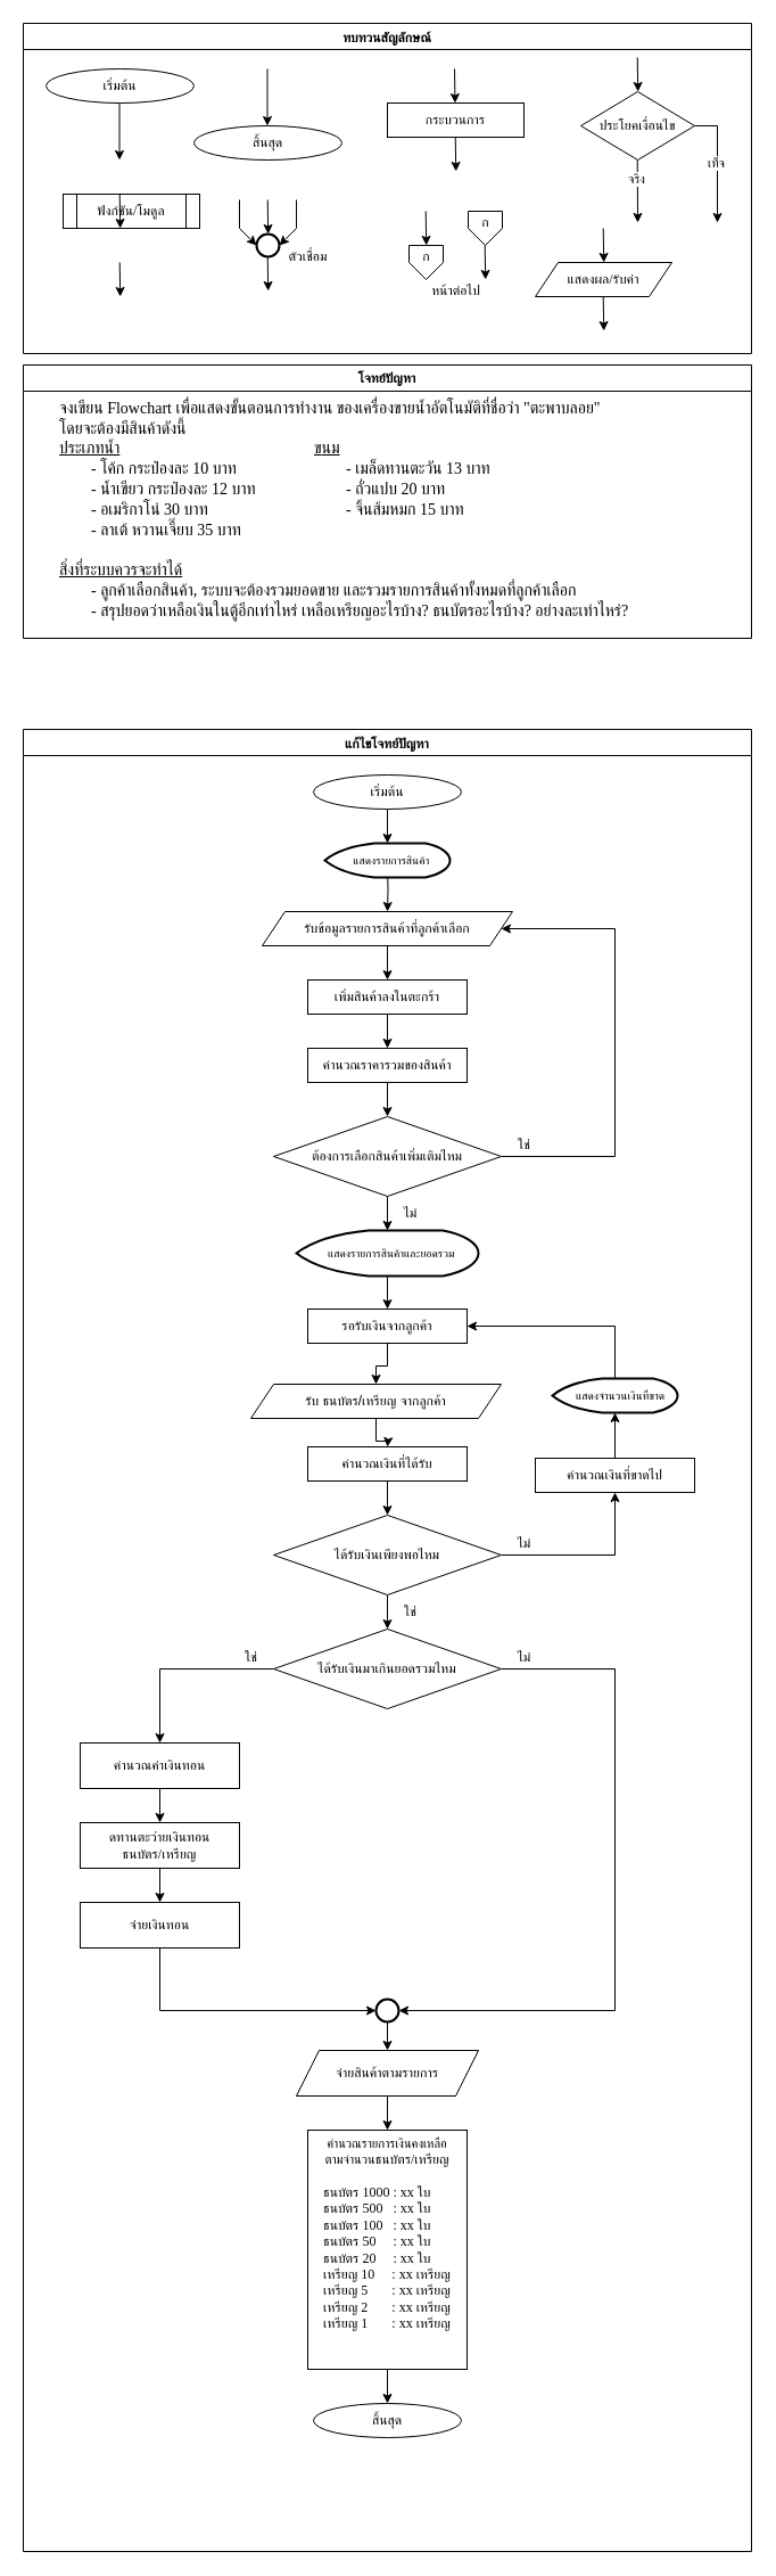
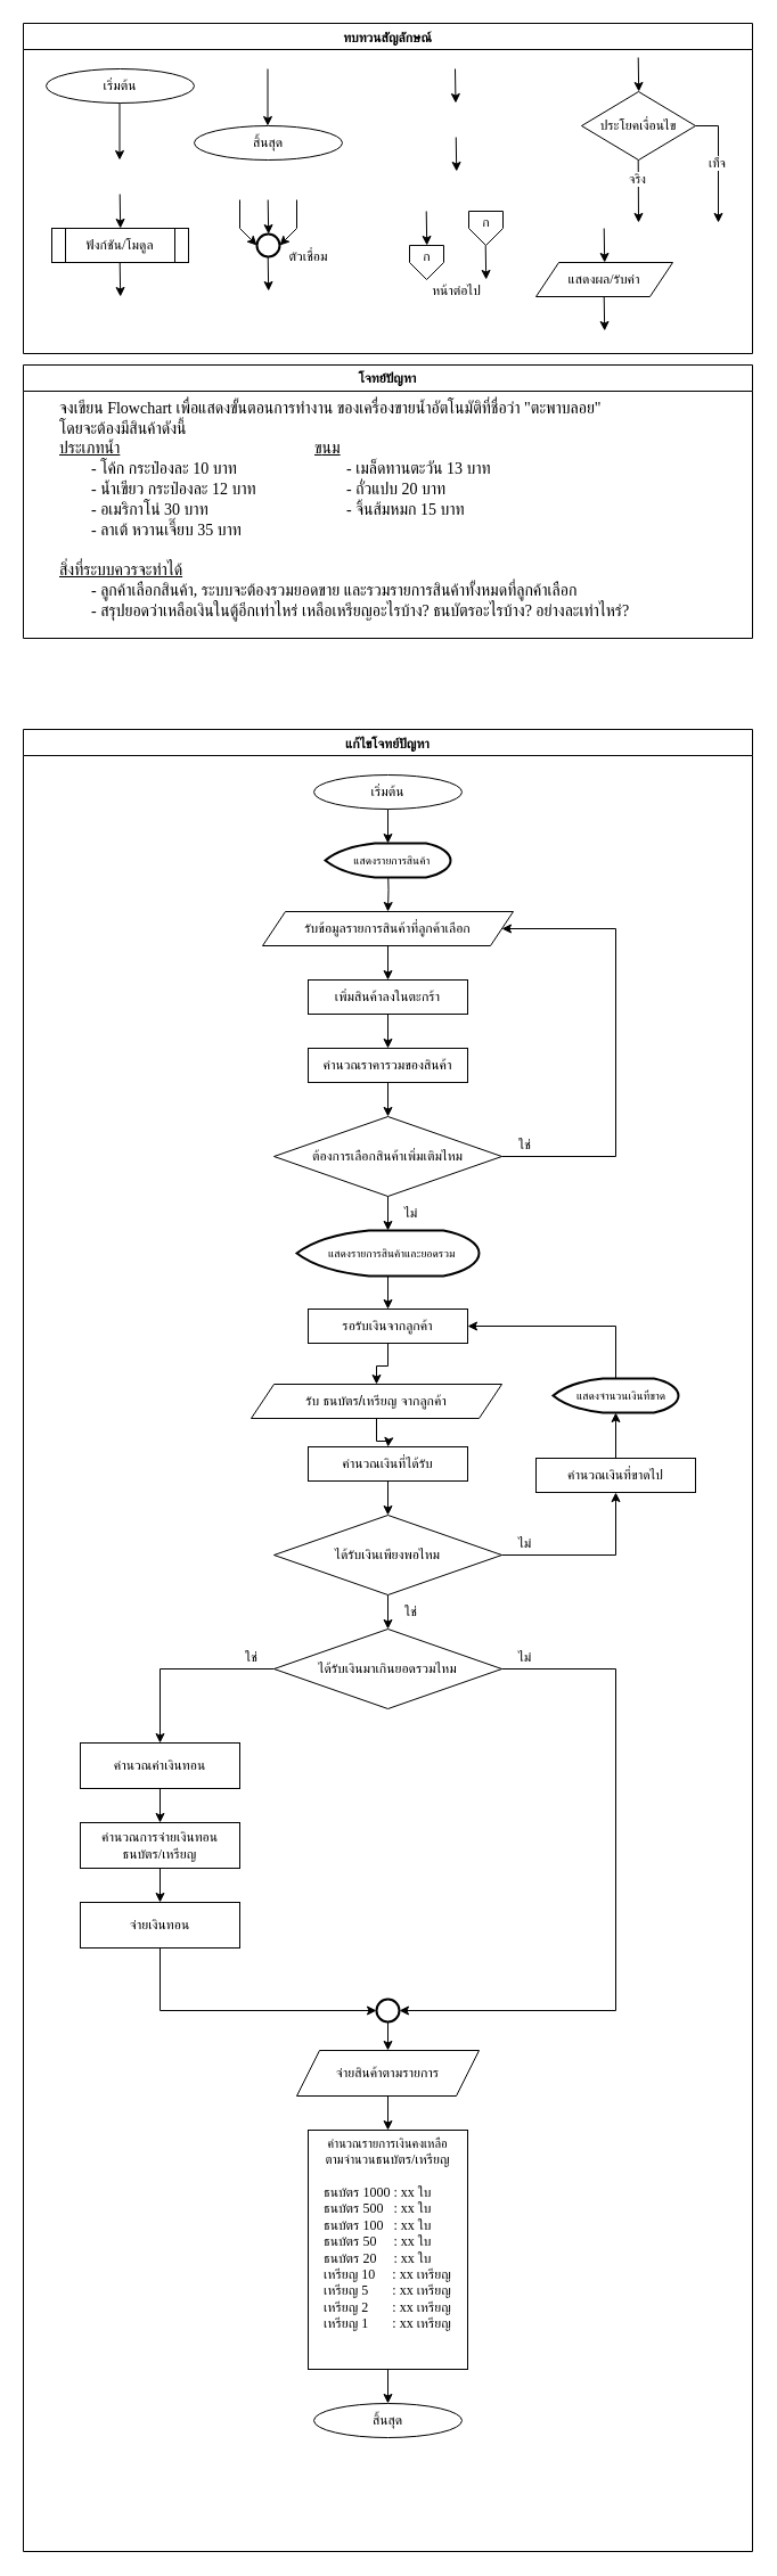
- <mxCell id="7" value="กระบวนการ" style="rounded=0;whiteSpace=wrap;html=1;fontFamily=Sarabun;fontSource=https%3A%2F%2Ffonts.googleapis.com%2Fcss%3Ffamily%3DSarabun;" parent="2" vertex="1"><mxGeometry x="320" y="70" width="120" height="30" as="geometry" /></mxCell>
- <mxCell id="16" value="&lt;font data-font-src=&quot;https://fonts.googleapis.com/css?family=Sarabun&quot; face=&quot;Sarabun&quot;&gt;ฟังก์ชัน/โมดูล&lt;/font&gt;" style="shape=process;whiteSpace=wrap;html=1;backgroundOutline=1;" parent="2" vertex="1"><mxGeometry x="35" y="150" width="120" height="30" as="geometry" /></mxCell>
+ <mxCell id="16" value="&lt;font data-font-src=&quot;https://fonts.googleapis.com/css?family=Sarabun&quot; face=&quot;Sarabun&quot;&gt;ฟังก์ชัน/โมดูล&lt;/font&gt;" style="shape=process;whiteSpace=wrap;html=1;backgroundOutline=1;" parent="2" vertex="1"><mxGeometry x="25" y="180" width="120" height="30" as="geometry" /></mxCell>
- <mxCell id="76" value="ดทานตะว่ายเงินทอน&lt;div&gt;ธนบัตร/เหรียญ&lt;/div&gt;" style="rounded=0;whiteSpace=wrap;html=1;fontFamily=Sarabun;fontSource=https%3A%2F%2Ffonts.googleapis.com%2Fcss%3Ffamily%3DSarabun;" vertex="1" parent="35"><mxGeometry x="50" y="960" width="140" height="40" as="geometry" /></mxCell>
+ <mxCell id="76" value="คำนวณการจ่ายเงินทอน&lt;div&gt;ธนบัตร/เหรียญ&lt;/div&gt;" style="rounded=0;whiteSpace=wrap;html=1;fontFamily=Sarabun;fontSource=https%3A%2F%2Ffonts.googleapis.com%2Fcss%3Ffamily%3DSarabun;" vertex="1" parent="35"><mxGeometry x="50" y="960" width="140" height="40" as="geometry" /></mxCell>
